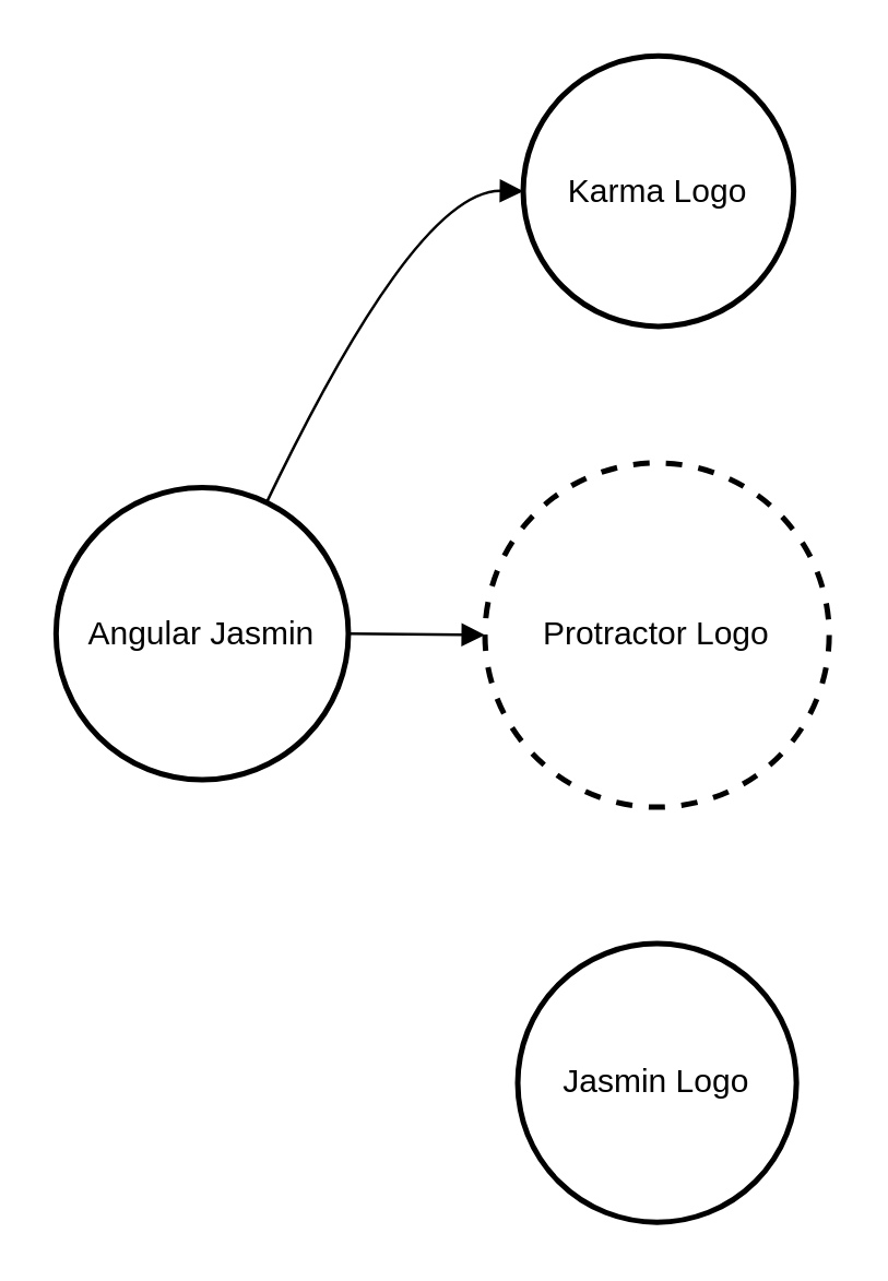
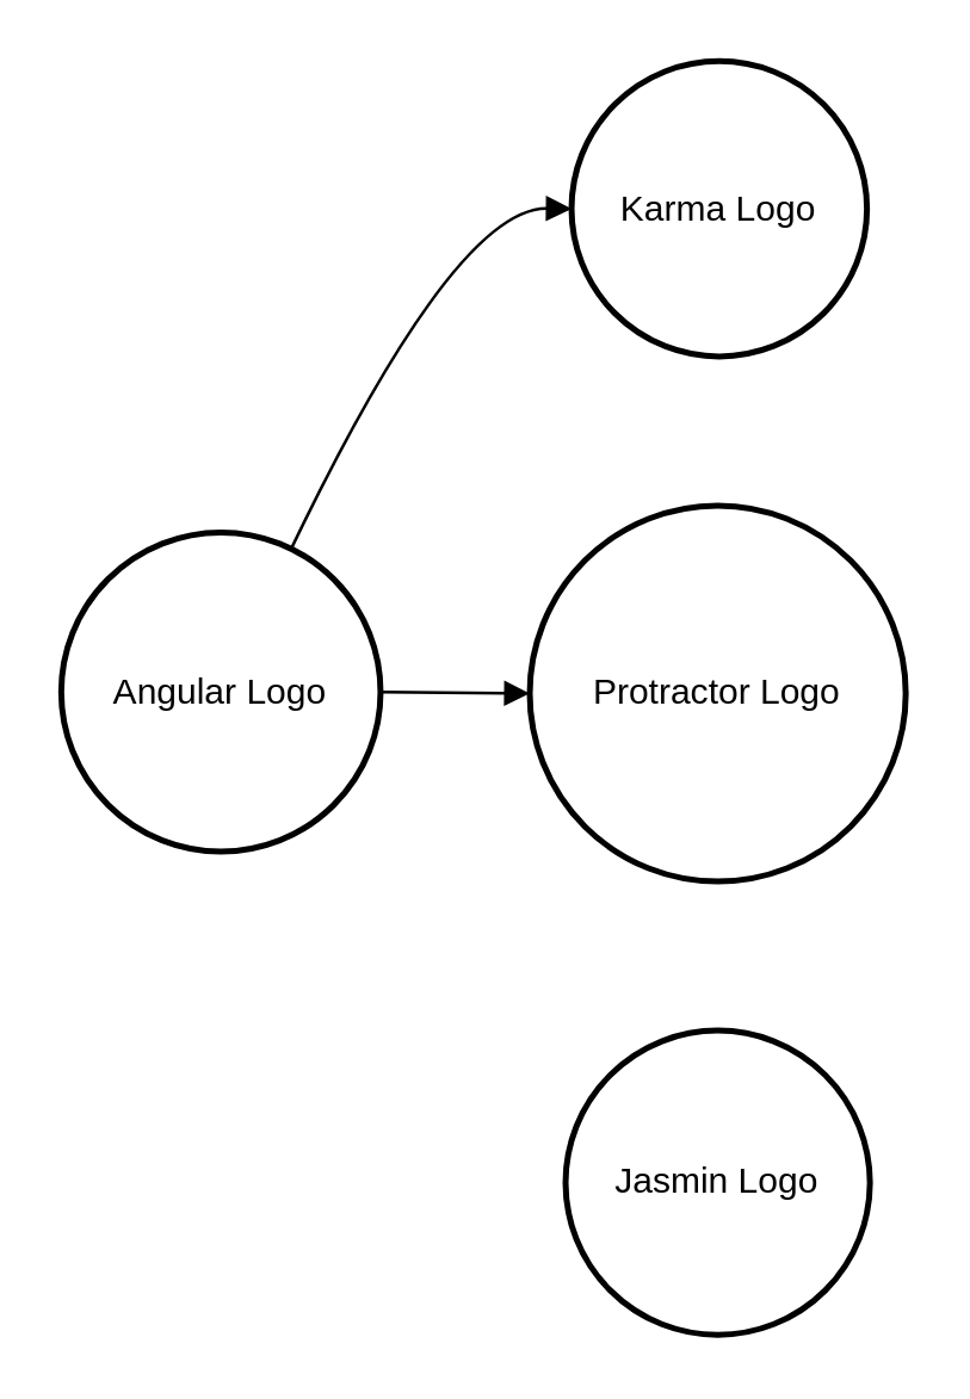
- <mxCell id="2" value="Angular Jasmin" style="ellipse;aspect=fixed;strokeWidth=2;whiteSpace=wrap;" vertex="1" parent="1"><mxGeometry y="178" width="107" height="107" as="geometry" x="20" /></mxCell>
+ <mxCell id="2" value="Angular Logo" style="ellipse;aspect=fixed;strokeWidth=2;whiteSpace=wrap;" vertex="1" parent="1"><mxGeometry y="178" width="107" height="107" as="geometry" x="20" /></mxCell>
- <mxCell id="4" value="Protractor Logo" style="ellipse;aspect=fixed;strokeWidth=2;whiteSpace=wrap;dashed=1;" vertex="1" parent="1"><mxGeometry x="177" y="169" width="126" height="126" as="geometry" /></mxCell>
+ <mxCell id="4" value="Protractor Logo" style="ellipse;aspect=fixed;strokeWidth=2;whiteSpace=wrap;" vertex="1" parent="1"><mxGeometry x="177" y="169" width="126" height="126" as="geometry" /></mxCell>
